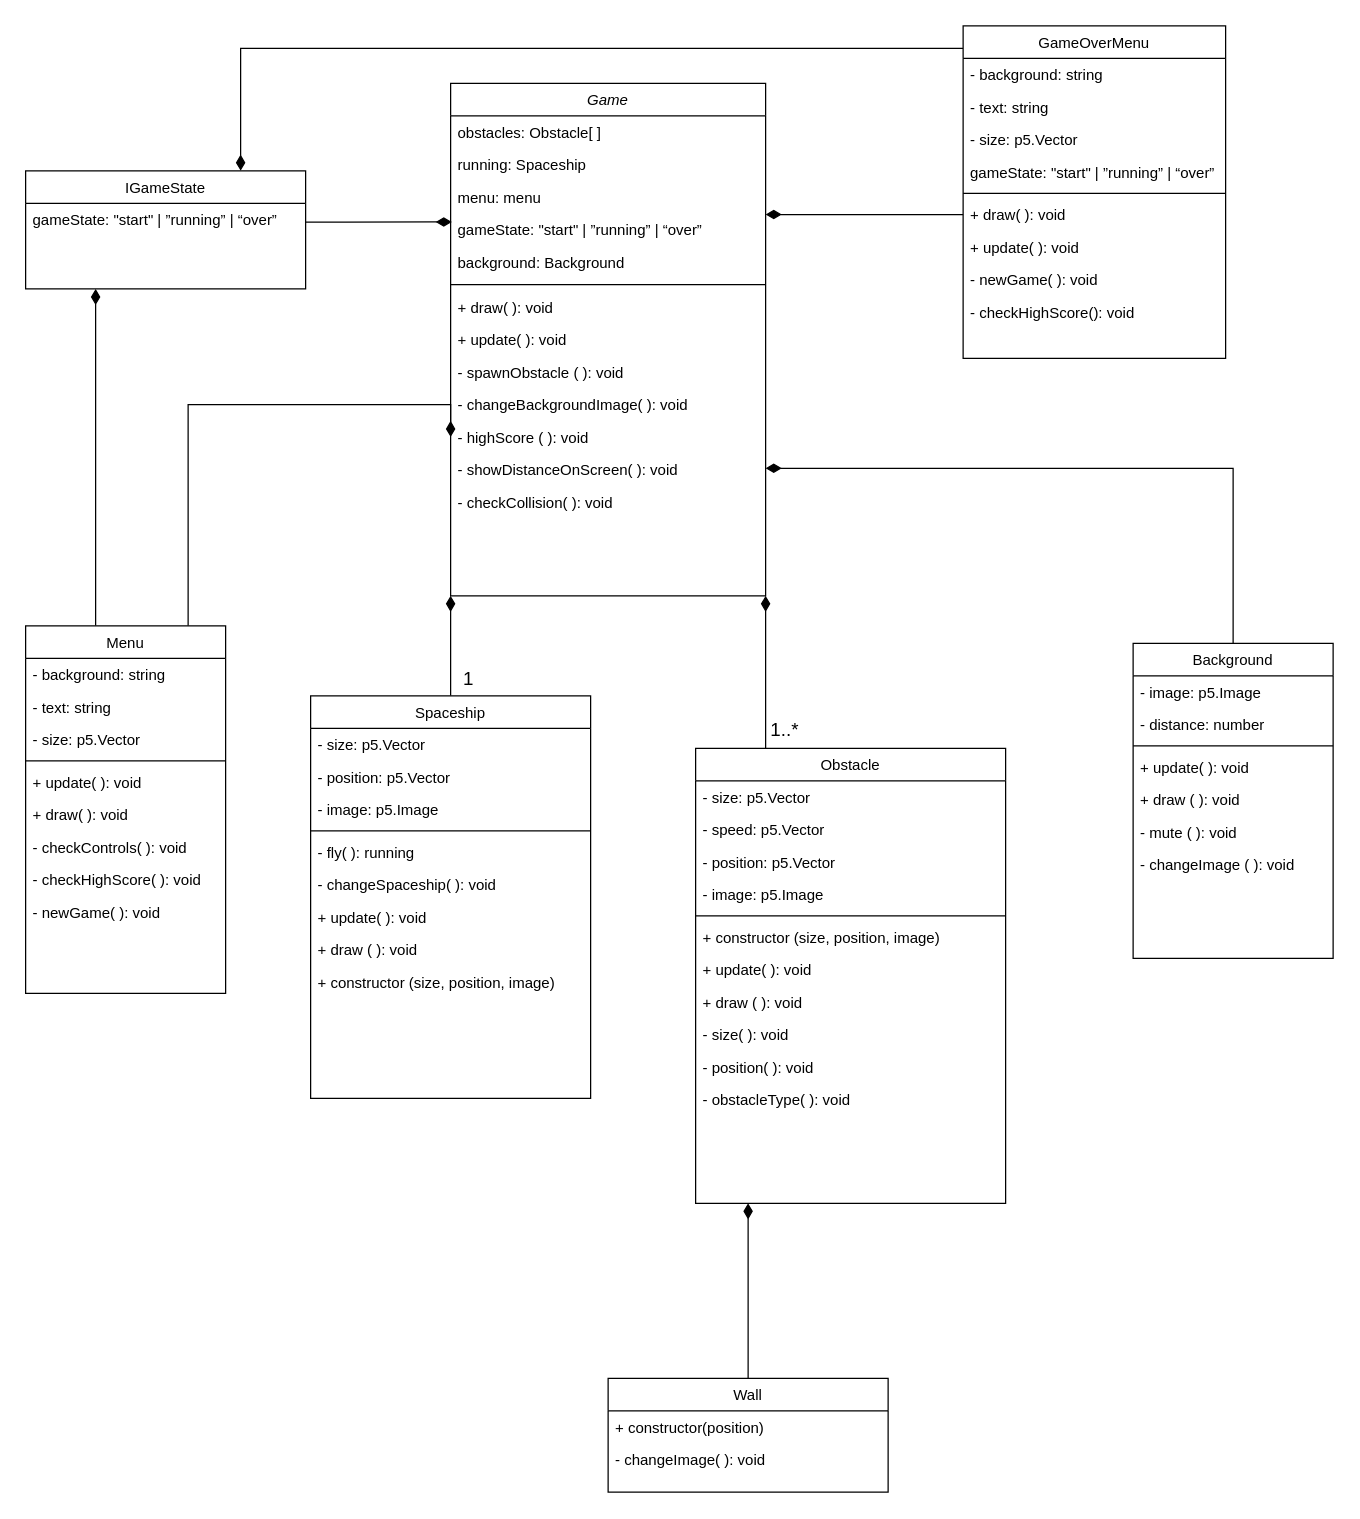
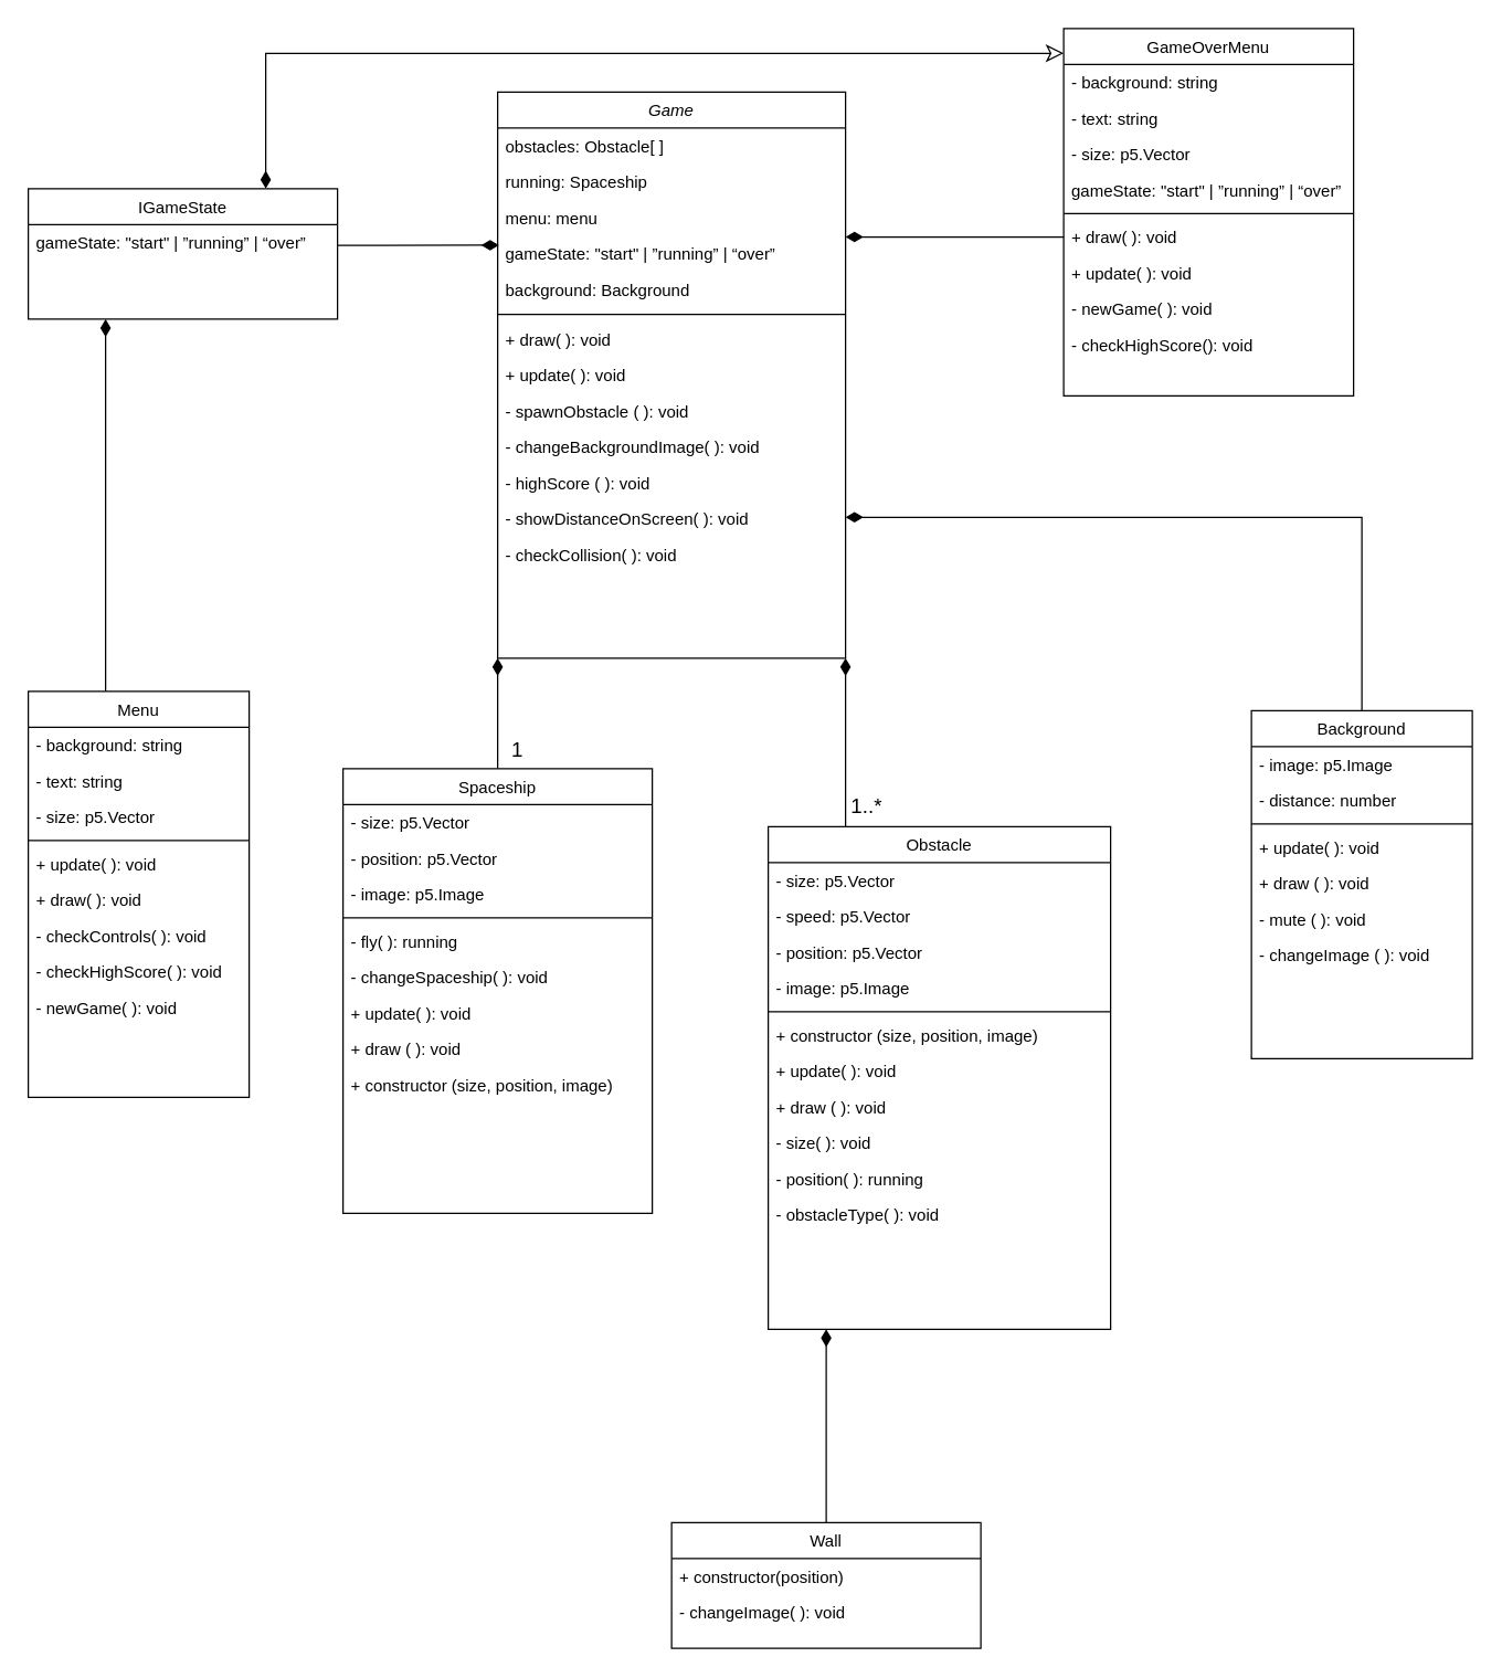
- <mxCell id="41" style="edgeStyle=orthogonalEdgeStyle;rounded=0;orthogonalLoop=1;jettySize=auto;html=1;endArrow=none;endFill=0;endSize=10;startArrow=diamondThin;startFill=1;startSize=10;" parent="1" source="42" target="71" edge="1"><mxGeometry relative="1" as="geometry"><mxPoint x="766" y="38.098" as="targetPoint" /><Array as="points"><mxPoint x="192" y="38" /></Array></mxGeometry></mxCell>
+ <mxCell id="41" style="edgeStyle=orthogonalEdgeStyle;rounded=0;orthogonalLoop=1;jettySize=auto;html=1;endArrow=classic;endFill=0;endSize=10;startArrow=diamondThin;startFill=1;startSize=10;" parent="1" source="42" target="71" edge="1"><mxGeometry relative="1" as="geometry"><mxPoint x="766" y="38.098" as="targetPoint" /><Array as="points"><mxPoint x="192" y="38" /></Array></mxGeometry></mxCell>
- <mxCell id="45" style="edgeStyle=orthogonalEdgeStyle;rounded=0;orthogonalLoop=1;jettySize=auto;html=1;entryX=0;entryY=0.5;entryDx=0;entryDy=0;endArrow=diamondThin;endFill=1;endSize=10;" parent="1" source="46" target="13" edge="1"><mxGeometry relative="1" as="geometry"><Array as="points"><mxPoint x="150" y="323" /></Array></mxGeometry></mxCell>
- <mxCell id="28" value="- position( ): void" style="text;align=left;verticalAlign=top;spacingLeft=4;spacingRight=4;overflow=hidden;rotatable=0;points=[[0,0.5],[1,0.5]];portConstraint=eastwest;" parent="18" vertex="1"><mxGeometry y="242" width="248" height="26" as="geometry" /></mxCell>
+ <mxCell id="28" value="- position( ): running" style="text;align=left;verticalAlign=top;spacingLeft=4;spacingRight=4;overflow=hidden;rotatable=0;points=[[0,0.5],[1,0.5]];portConstraint=eastwest;" parent="18" vertex="1"><mxGeometry y="242" width="248" height="26" as="geometry" /></mxCell>
